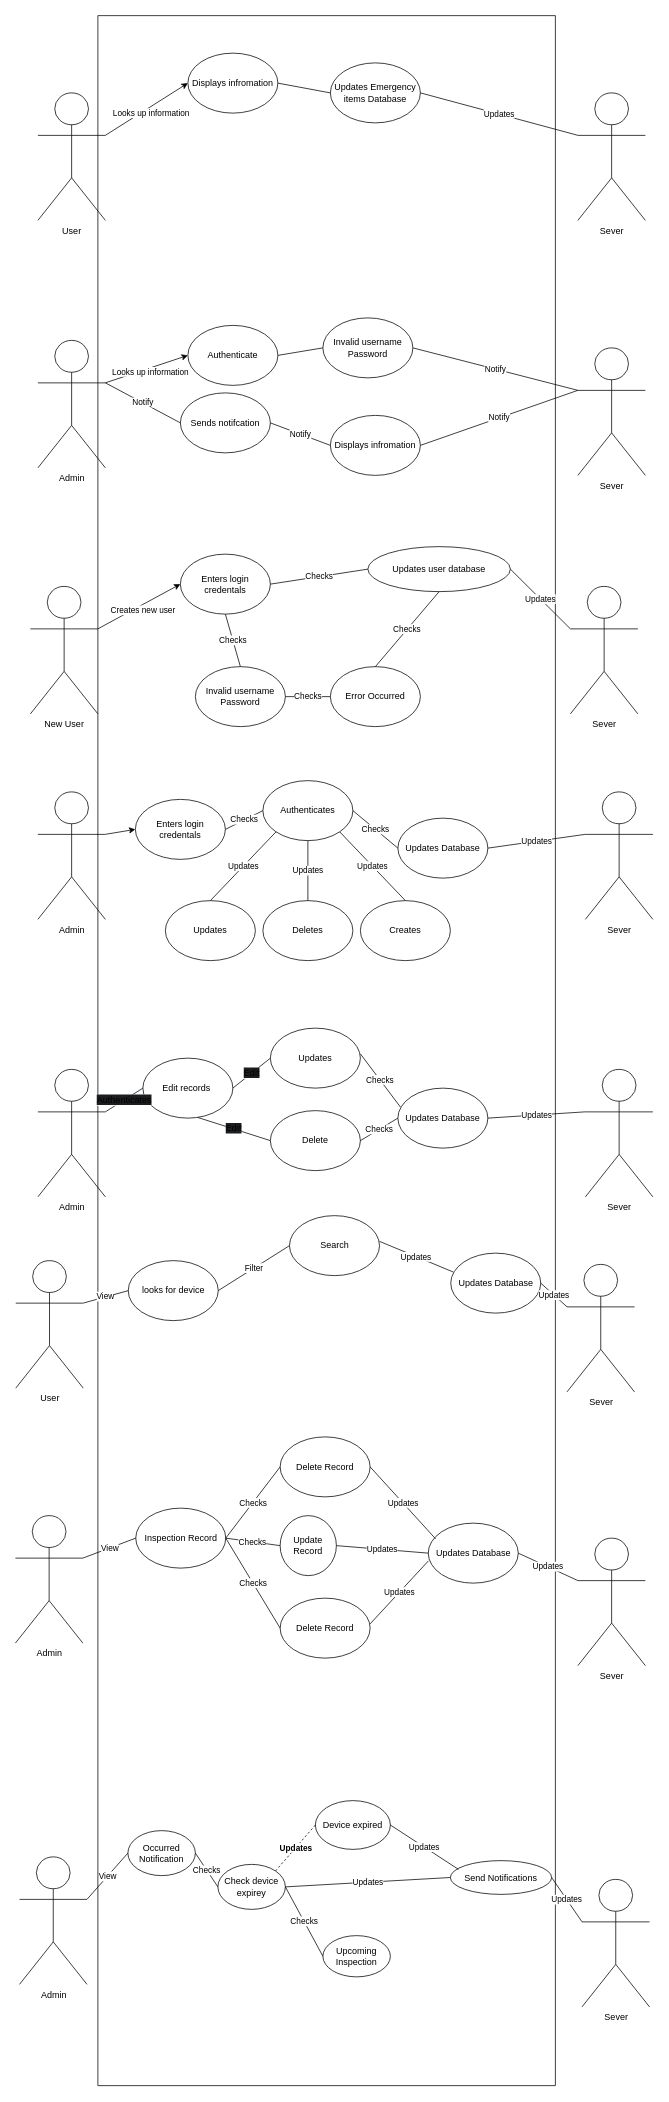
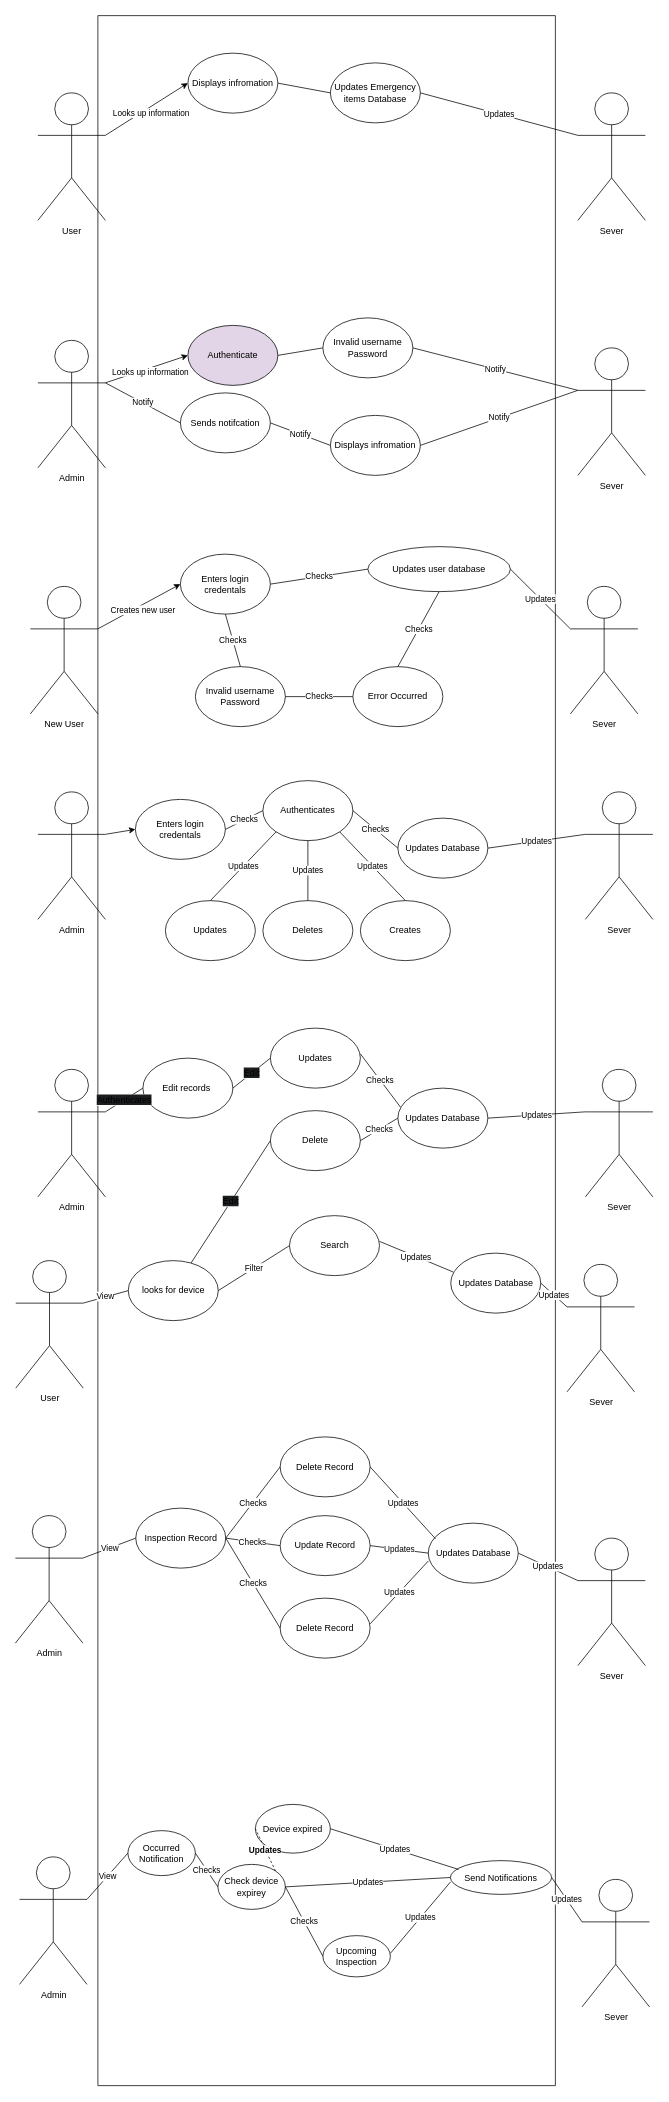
- <mxCell id="9" value="Authenticate" style="ellipse;whiteSpace=wrap;html=1;" parent="8" vertex="1"><mxGeometry x="120" y="413" width="120" height="80" as="geometry" /></mxCell>
+ <mxCell id="9" value="Authenticate" style="ellipse;whiteSpace=wrap;html=1;fillColor=#e1d5e7;" parent="8" vertex="1"><mxGeometry x="120" y="413" width="120" height="80" as="geometry" /></mxCell>
- <mxCell id="15" value="Error Occurred" style="ellipse;whiteSpace=wrap;html=1;" parent="8" vertex="1"><mxGeometry x="310" y="868" width="120" height="80" as="geometry" /></mxCell>
+ <mxCell id="15" value="Error Occurred" style="ellipse;whiteSpace=wrap;html=1;" parent="8" vertex="1"><mxGeometry x="340" y="868" width="120" height="80" as="geometry" /></mxCell>
- <mxCell id="43" value="&lt;span style=&quot;font-size: 12px; text-wrap: wrap; background-color: rgb(27, 29, 30);&quot;&gt;Edit&lt;/span&gt;" style="endArrow=none;html=1;rounded=0;exitX=0;exitY=0.5;exitDx=0;exitDy=0;entryX=0.608;entryY=0.988;entryDx=0;entryDy=0;entryPerimeter=0;" parent="8" source="42" target="39" edge="1"><mxGeometry width="50" height="50" relative="1" as="geometry"><mxPoint x="290" y="1590" as="sourcePoint" /><mxPoint x="290" y="1510" as="targetPoint" /></mxGeometry></mxCell>
+ <mxCell id="43" value="&lt;span style=&quot;font-size: 12px; text-wrap: wrap; background-color: rgb(27, 29, 30);&quot;&gt;Edit&lt;/span&gt;" style="endArrow=none;html=1;rounded=0;exitX=0;exitY=0.5;exitDx=0;exitDy=0;" parent="8" source="42" target="90" edge="1"><mxGeometry width="50" height="50" relative="1" as="geometry"><mxPoint x="290" y="1590" as="sourcePoint" /><mxPoint x="290" y="1510" as="targetPoint" /></mxGeometry></mxCell>
- <mxCell id="52" value="Update Record" style="ellipse;whiteSpace=wrap;html=1;" vertex="1" parent="8"><mxGeometry x="243" y="2000" width="75" height="80" as="geometry" /></mxCell>
+ <mxCell id="52" value="Update Record" style="ellipse;whiteSpace=wrap;html=1;" vertex="1" parent="8"><mxGeometry x="243" y="2000" width="120" height="80" as="geometry" /></mxCell>
- <mxCell id="61" value="Device expired" style="ellipse;whiteSpace=wrap;html=1;" vertex="1" parent="8"><mxGeometry x="290" y="2380" width="100" height="65" as="geometry" /></mxCell>
+ <mxCell id="61" value="Device expired" style="ellipse;whiteSpace=wrap;html=1;" vertex="1" parent="8"><mxGeometry x="210" y="2385" width="100" height="65" as="geometry" /></mxCell>
+ <mxCell id="66" value="Updates" style="endArrow=none;html=1;rounded=0;exitX=1;exitY=0.429;exitDx=0;exitDy=0;entryX=0.002;entryY=0.629;entryDx=0;entryDy=0;exitPerimeter=0;entryPerimeter=0;" edge="1" parent="8" source="63" target="65"><mxGeometry width="50" height="50" relative="1" as="geometry"><mxPoint x="190.5" y="2536" as="sourcePoint" /><mxPoint x="380.5" y="2536" as="targetPoint" /></mxGeometry></mxCell>
